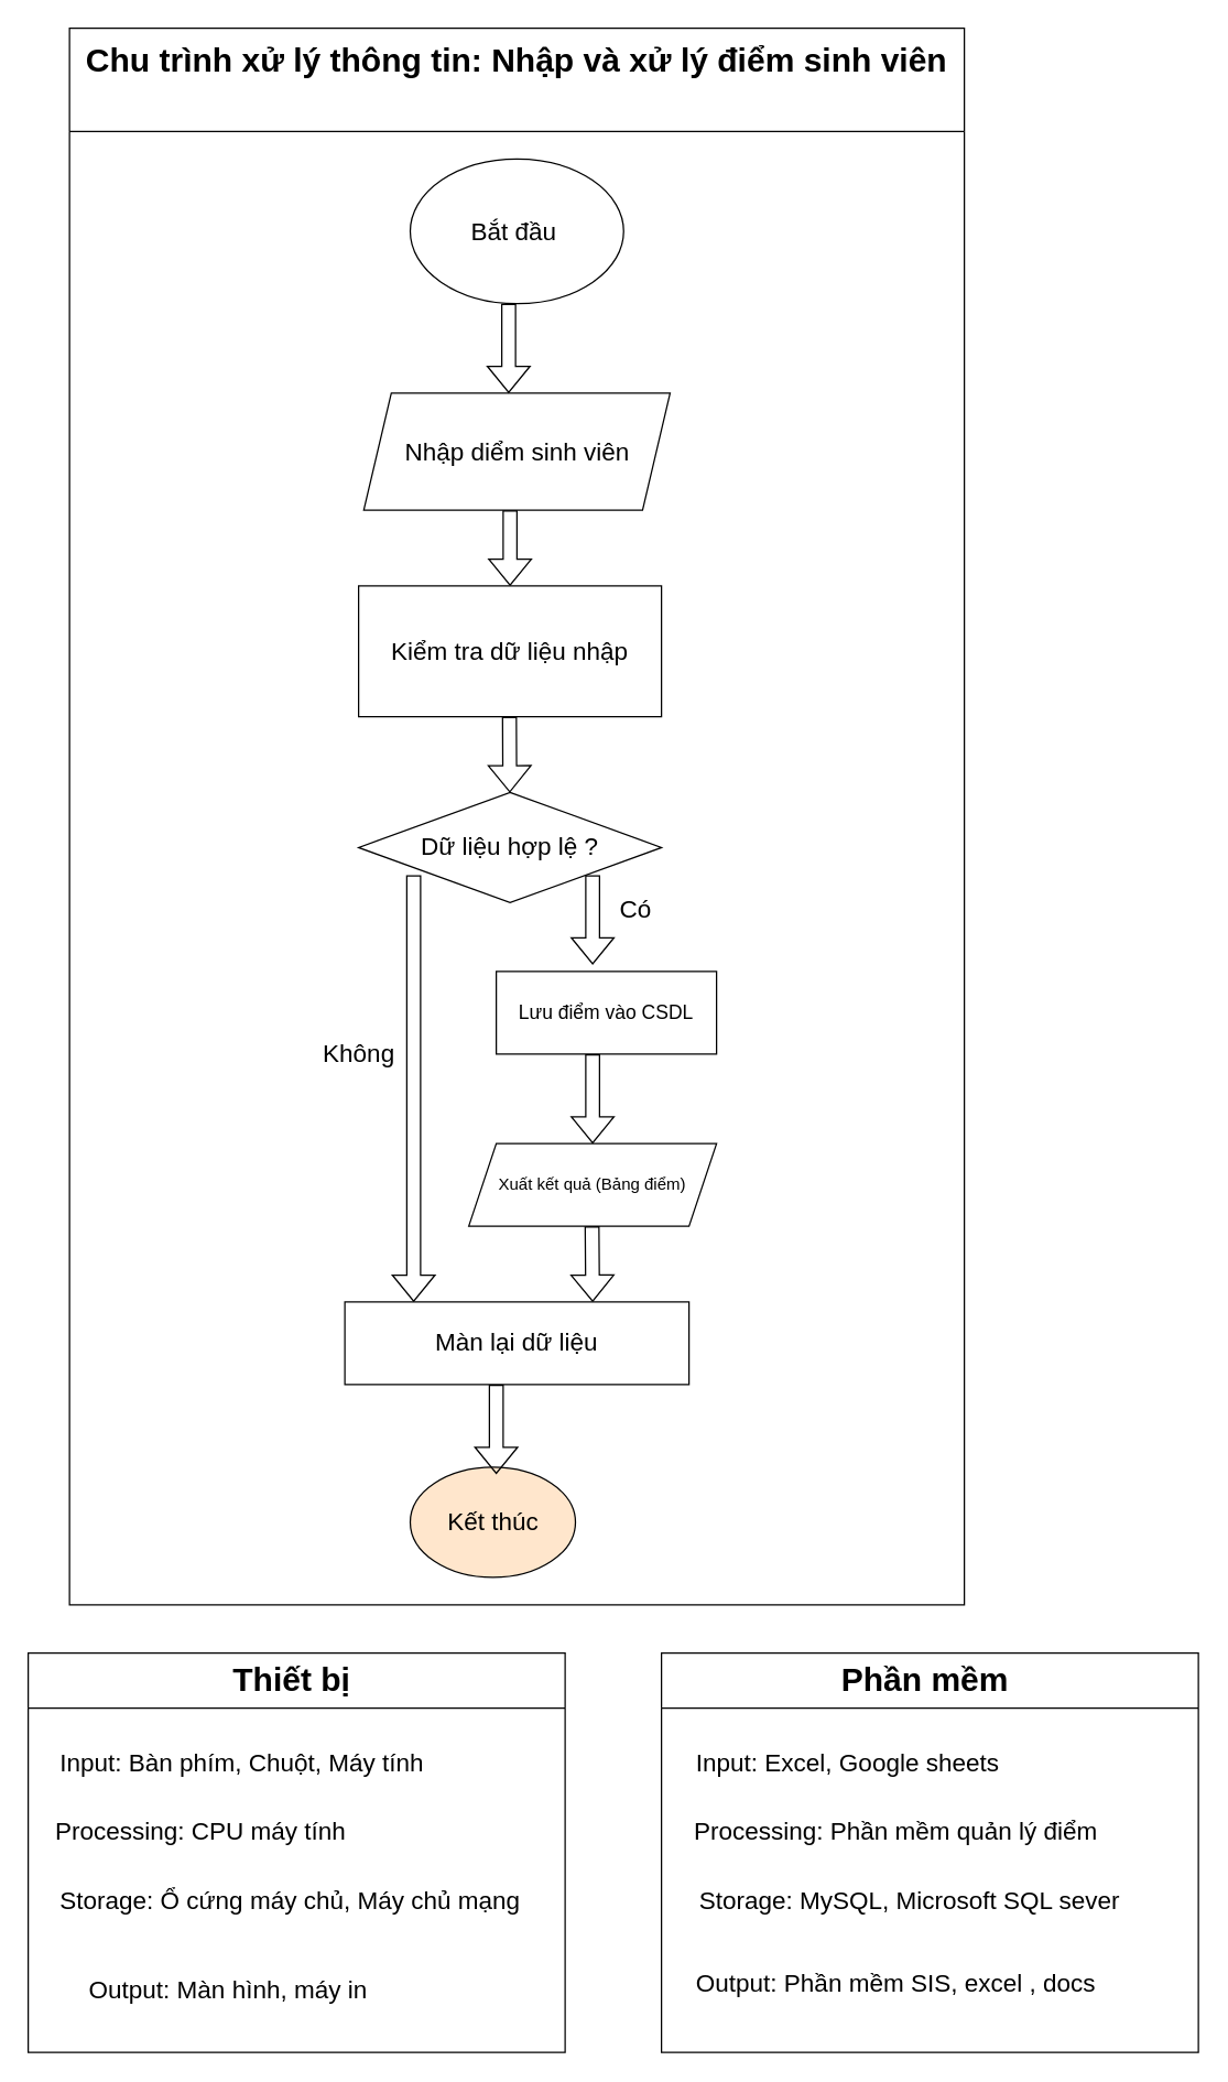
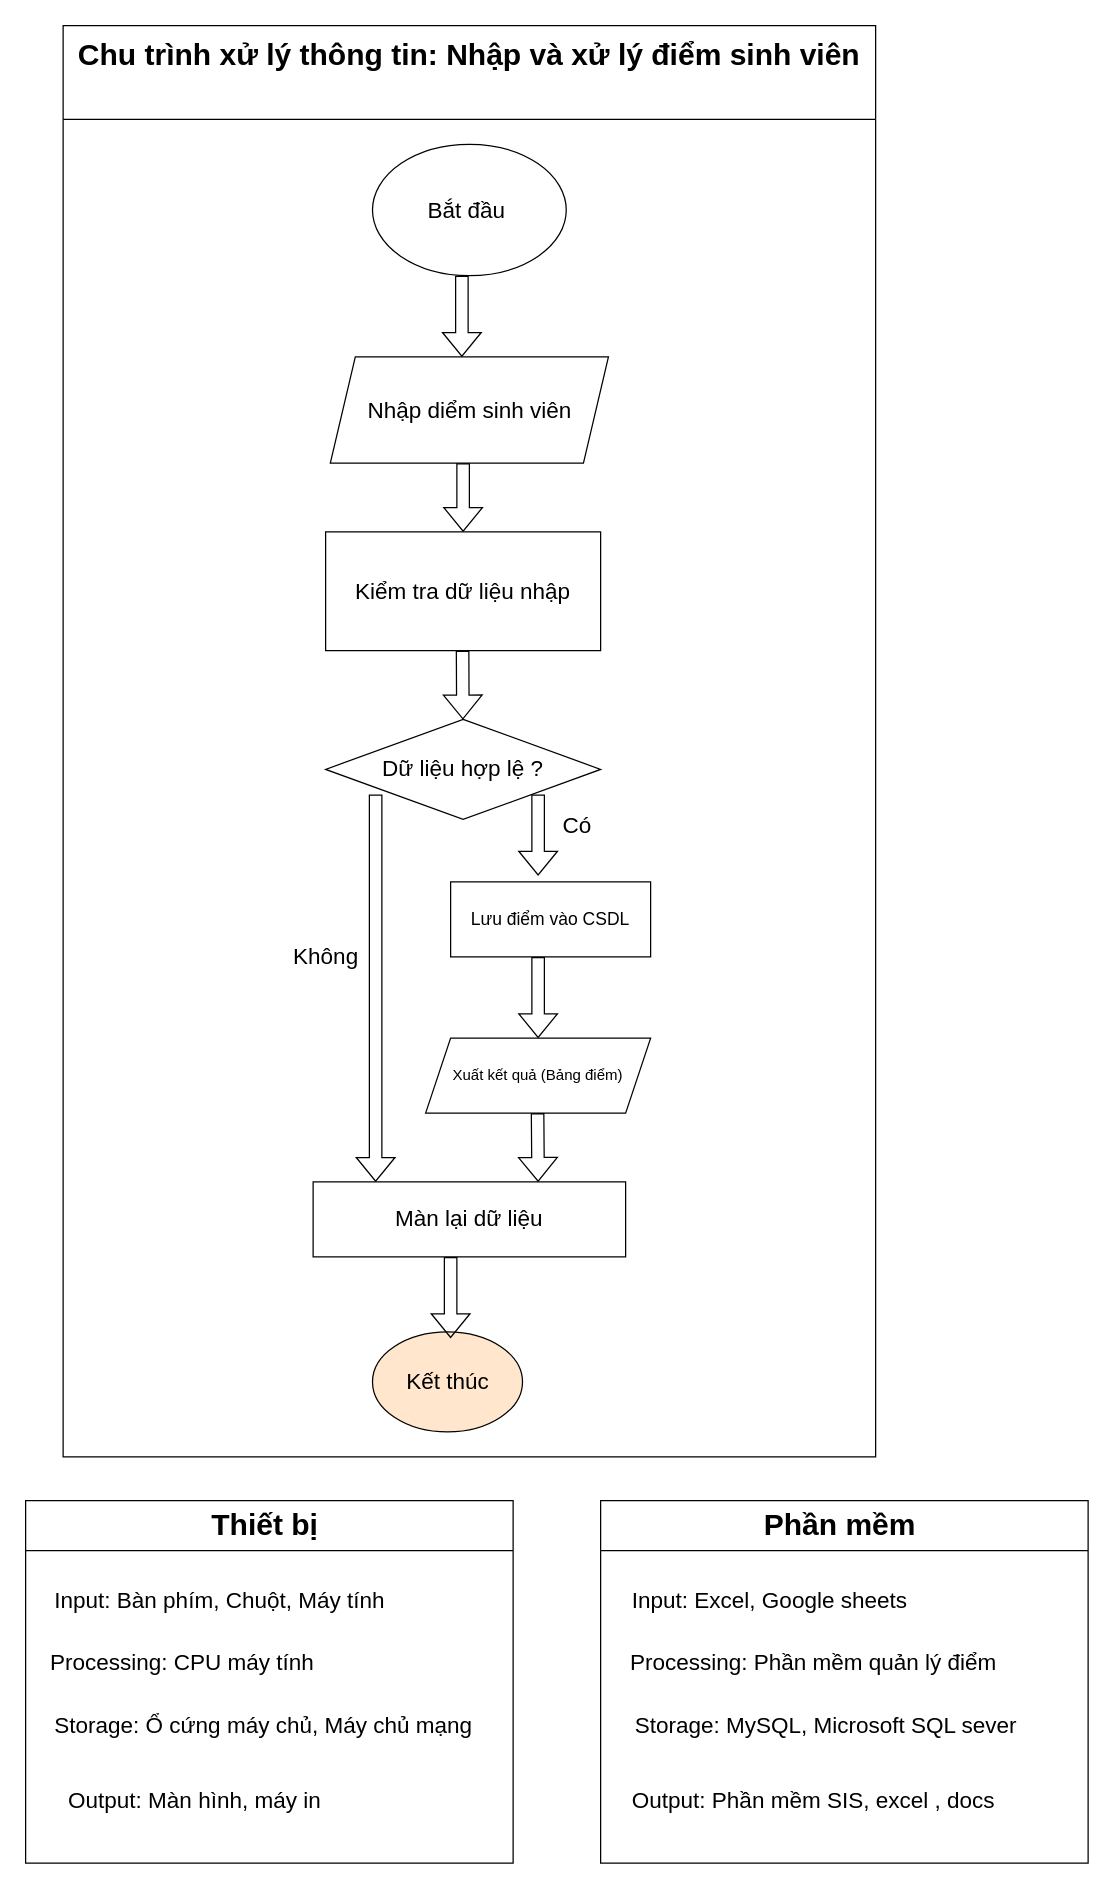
- <mxCell id="25" value="&lt;span style=&quot;font-size: 18px;&quot;&gt;Output: Màn hình, máy in&lt;/span&gt;" style="text;html=1;align=center;verticalAlign=middle;resizable=0;points=[];autosize=1;strokeColor=none;fillColor=none;" vertex="1" parent="21"><mxGeometry x="30" y="225" width="230" height="40" as="geometry" /></mxCell>
+ <mxCell id="25" value="&lt;span style=&quot;font-size: 18px;&quot;&gt;Output: Màn hình, máy in&lt;/span&gt;" style="text;html=1;align=center;verticalAlign=middle;resizable=0;points=[];autosize=1;strokeColor=none;fillColor=none;" vertex="1" parent="21"><mxGeometry x="20" y="220" width="230" height="40" as="geometry" /></mxCell>
